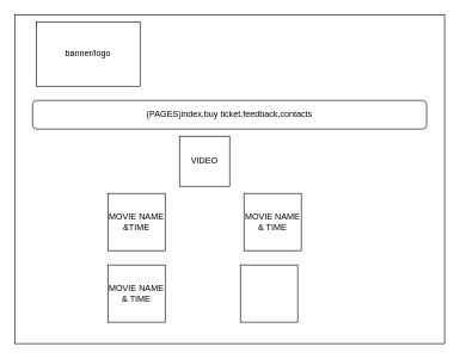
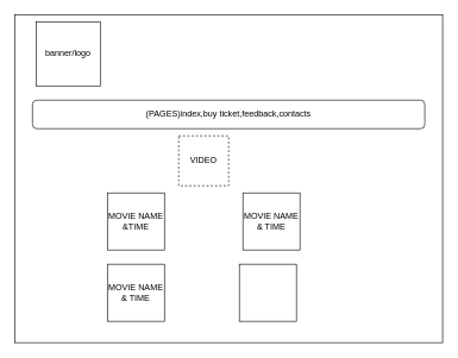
- <mxCell id="3" value="banner/logo" style="whiteSpace=wrap;html=1;aspect=fixed;" vertex="1" parent="1"><mxGeometry x="50" y="30" width="145" height="90" as="geometry" /></mxCell>
+ <mxCell id="3" value="banner/logo" style="whiteSpace=wrap;html=1;aspect=fixed;" vertex="1" parent="1"><mxGeometry x="50" y="30" width="90" height="90" as="geometry" /></mxCell>
- <mxCell id="5" value="VIDEO" style="whiteSpace=wrap;html=1;aspect=fixed;" vertex="1" parent="1"><mxGeometry x="250" y="190" width="70" height="70" as="geometry" /></mxCell>
+ <mxCell id="5" value="VIDEO" style="whiteSpace=wrap;html=1;aspect=fixed;dashed=1;" vertex="1" parent="1"><mxGeometry x="250" y="190" width="70" height="70" as="geometry" /></mxCell>
